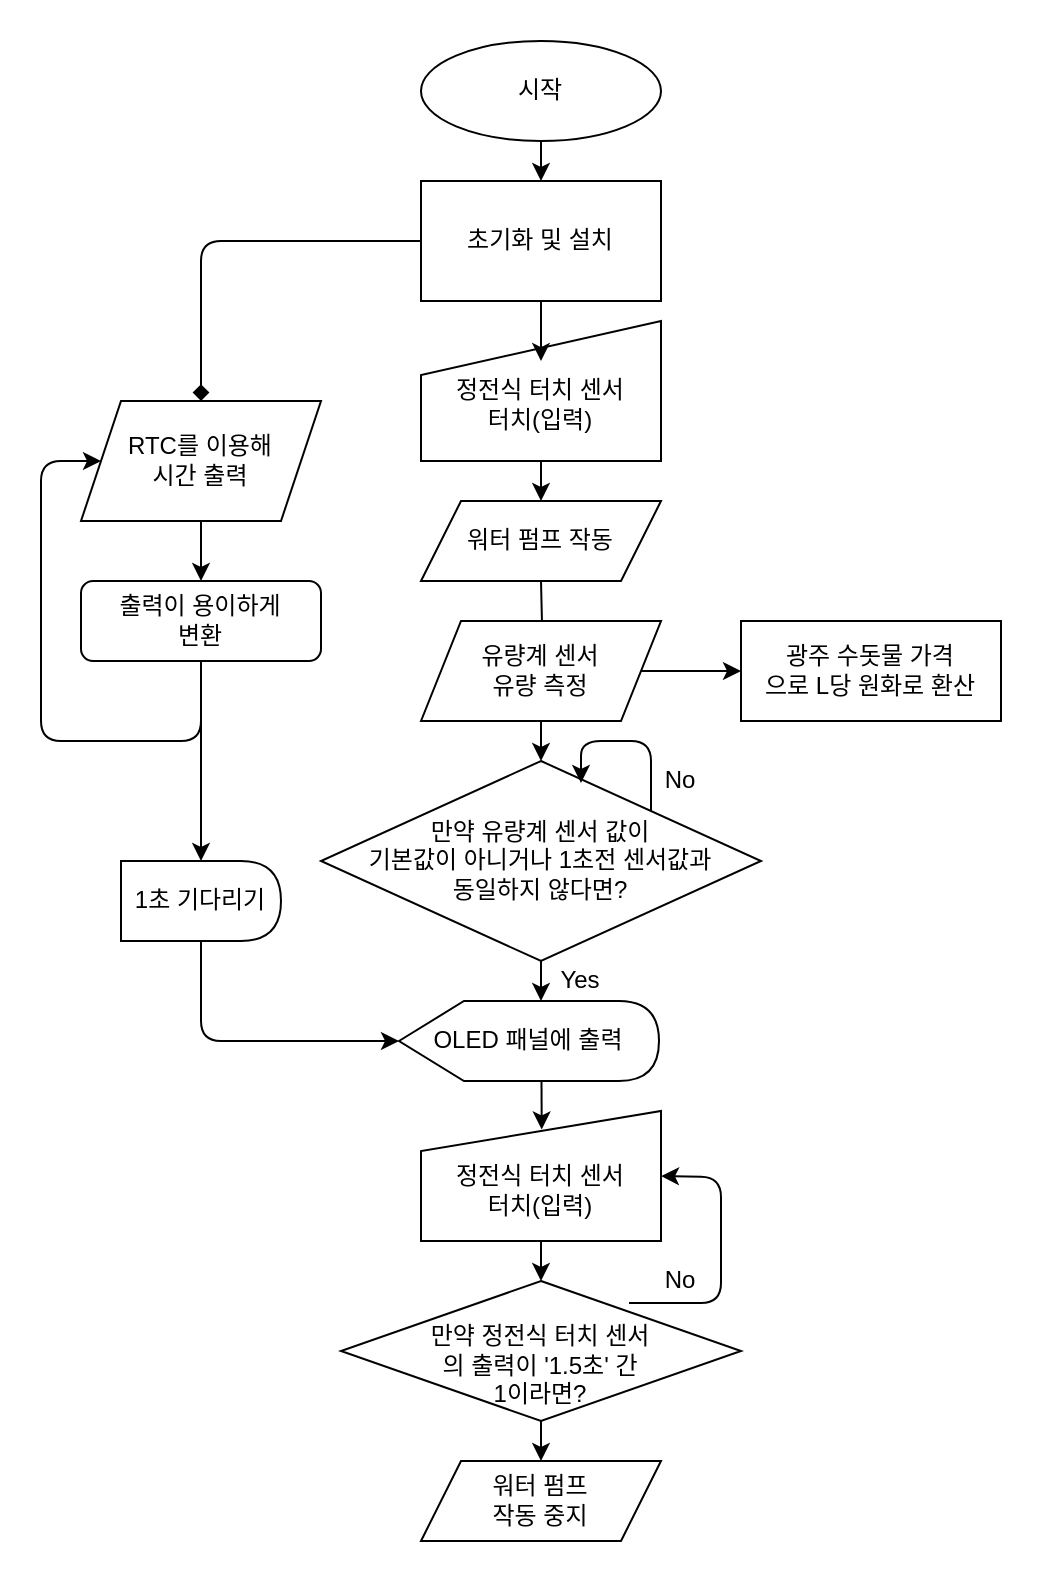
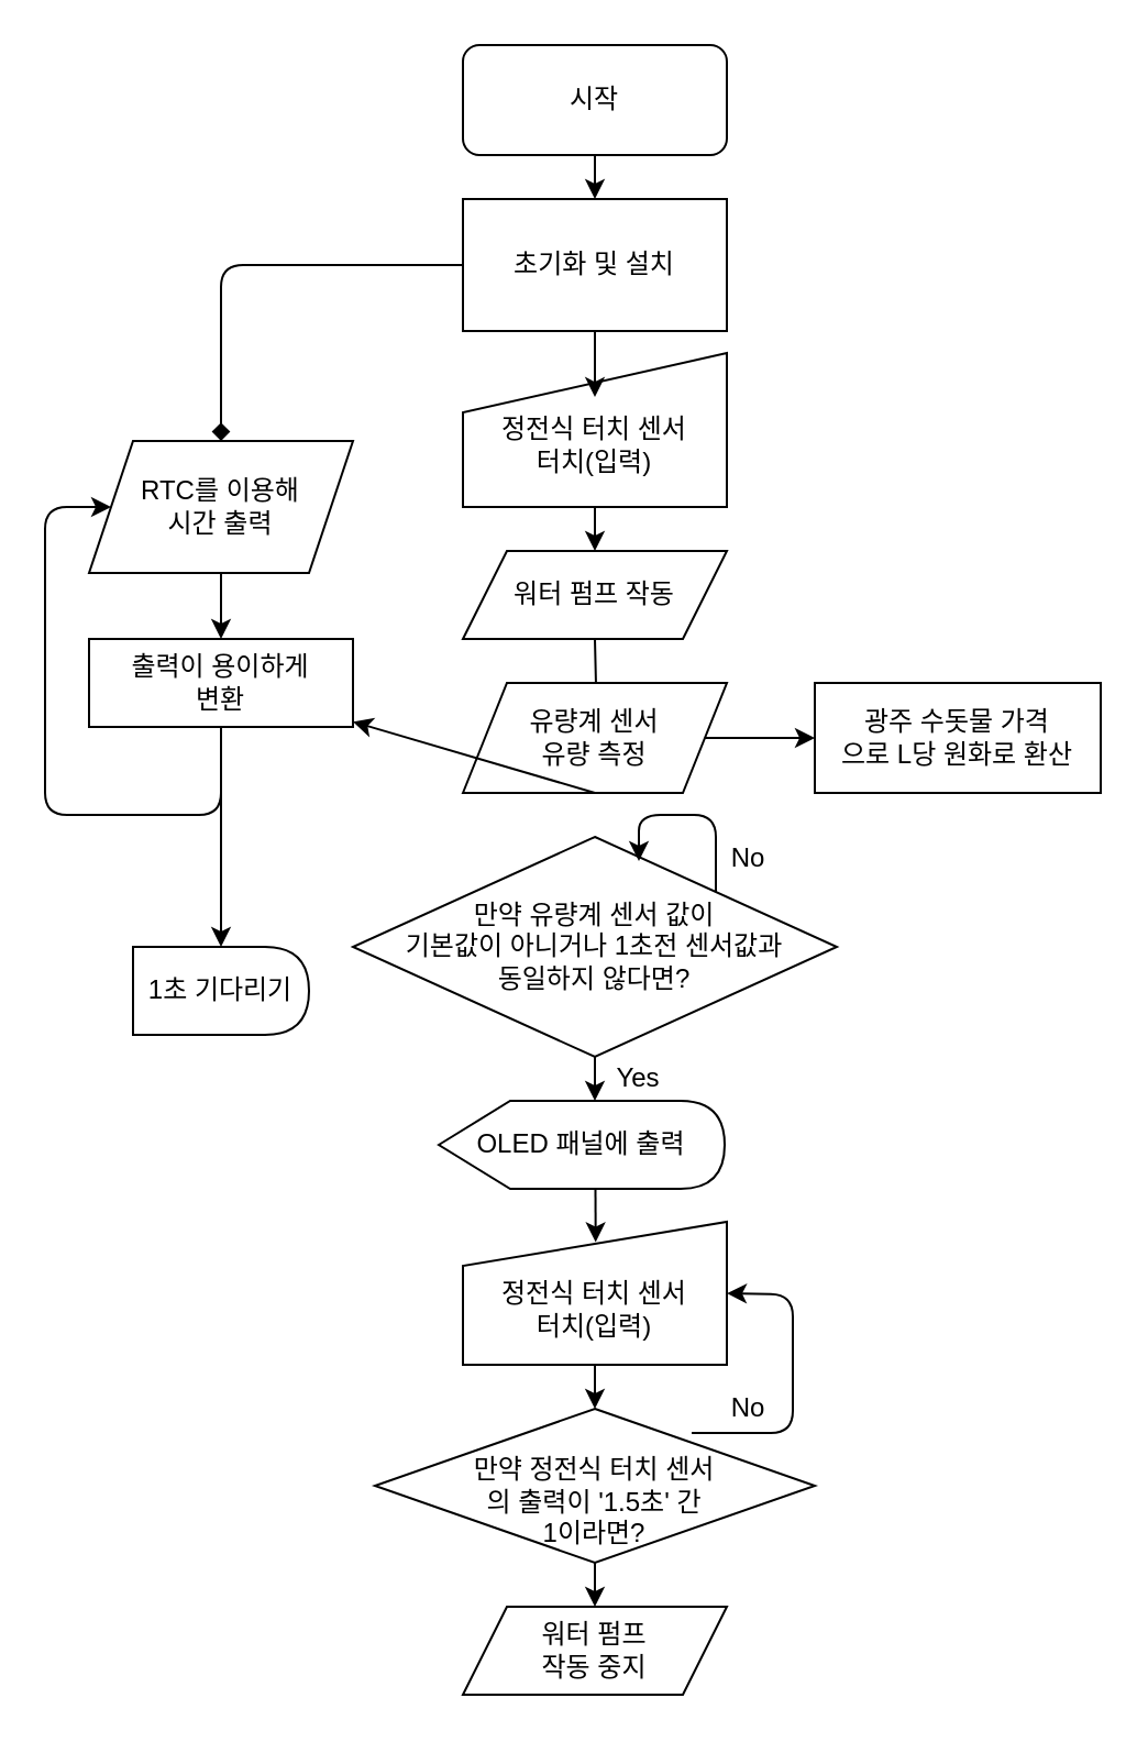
- <mxCell id="2" value="시작" style="ellipse;whiteSpace=wrap;html=1;" vertex="1" parent="1"><mxGeometry x="210" y="20" width="120" height="50" as="geometry" /></mxCell>
+ <mxCell id="2" value="시작" style="whiteSpace=wrap;html=1;rounded=1;" vertex="1" parent="1"><mxGeometry x="210" y="20" width="120" height="50" as="geometry" /></mxCell>
- <mxCell id="19" value="출력이 용이하게&lt;br&gt;변환" style="whiteSpace=wrap;html=1;rounded=1;" vertex="1" parent="1"><mxGeometry x="40" y="290" width="120" height="40" as="geometry" /></mxCell>
+ <mxCell id="19" value="출력이 용이하게&lt;br&gt;변환" style="rounded=0;whiteSpace=wrap;html=1;" vertex="1" parent="1"><mxGeometry x="40" y="290" width="120" height="40" as="geometry" /></mxCell>
- <mxCell id="13" value="" style="endArrow=classic;html=1;exitX=0.5;exitY=1;exitDx=0;exitDy=0;entryX=0.5;entryY=0;entryDx=0;entryDy=0;" edge="1" parent="1" source="9" target="17"><mxGeometry width="50" height="50" relative="1" as="geometry"><mxPoint x="250" y="410" as="sourcePoint" /><mxPoint x="300" y="360" as="targetPoint" /></mxGeometry></mxCell>
+ <mxCell id="13" value="" style="endArrow=classic;html=1;exitX=0.5;exitY=1;exitDx=0;exitDy=0;" edge="1" parent="1" source="9" target="19"><mxGeometry width="50" height="50" relative="1" as="geometry"><mxPoint x="250" y="410" as="sourcePoint" /><mxPoint x="300" y="360" as="targetPoint" /></mxGeometry></mxCell>
- <mxCell id="35" value="" style="endArrow=classic;html=1;exitX=0.5;exitY=1;exitDx=0;exitDy=0;entryX=0;entryY=0.5;entryDx=0;entryDy=0;entryPerimeter=0;" edge="1" parent="1" source="34" target="10"><mxGeometry width="50" height="50" relative="1" as="geometry"><mxPoint x="240" y="530" as="sourcePoint" /><mxPoint x="290" y="480" as="targetPoint" /><Array as="points"><mxPoint x="100" y="520" /></Array></mxGeometry></mxCell>
